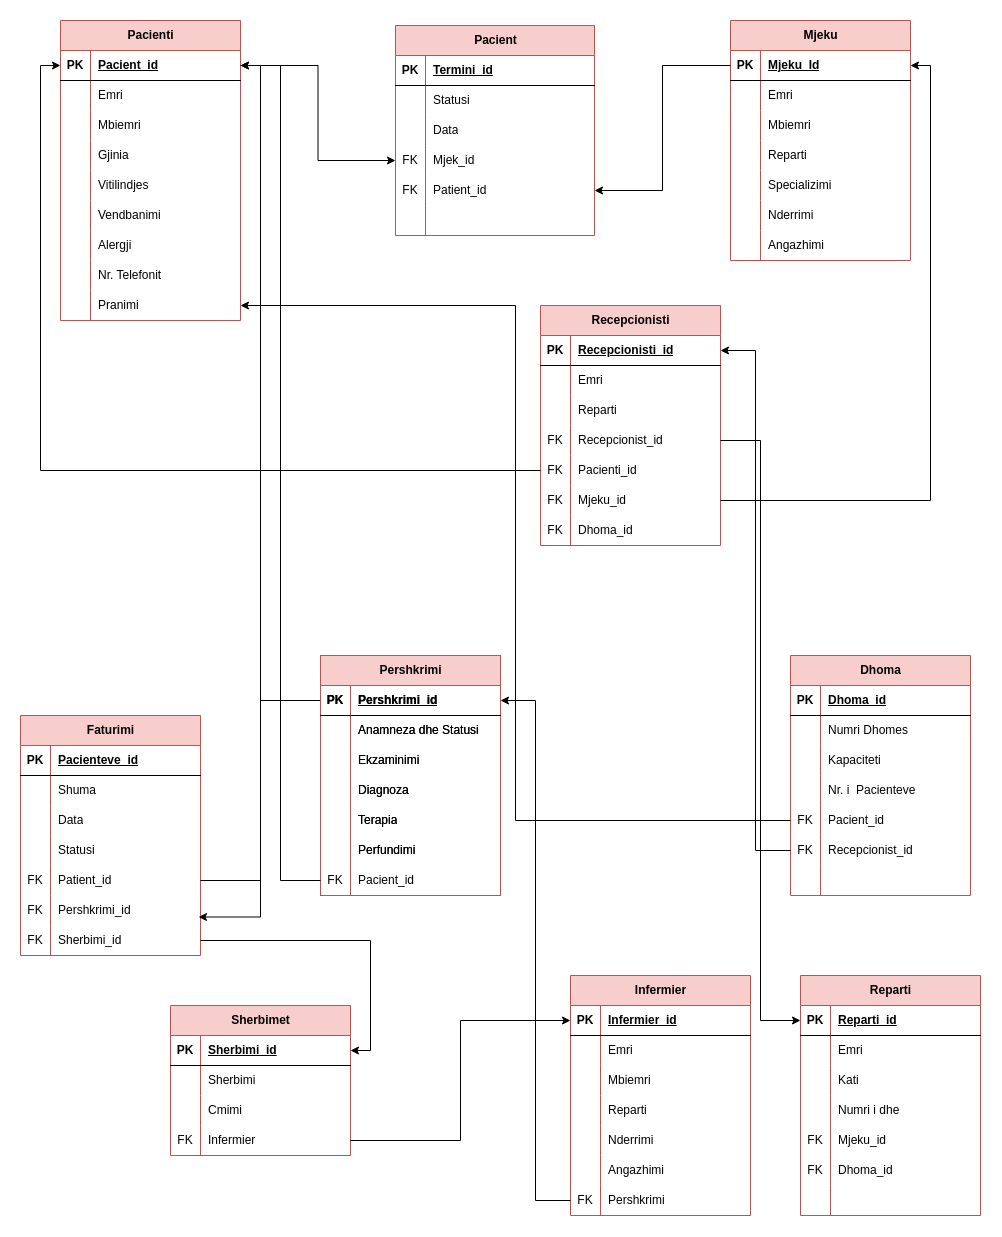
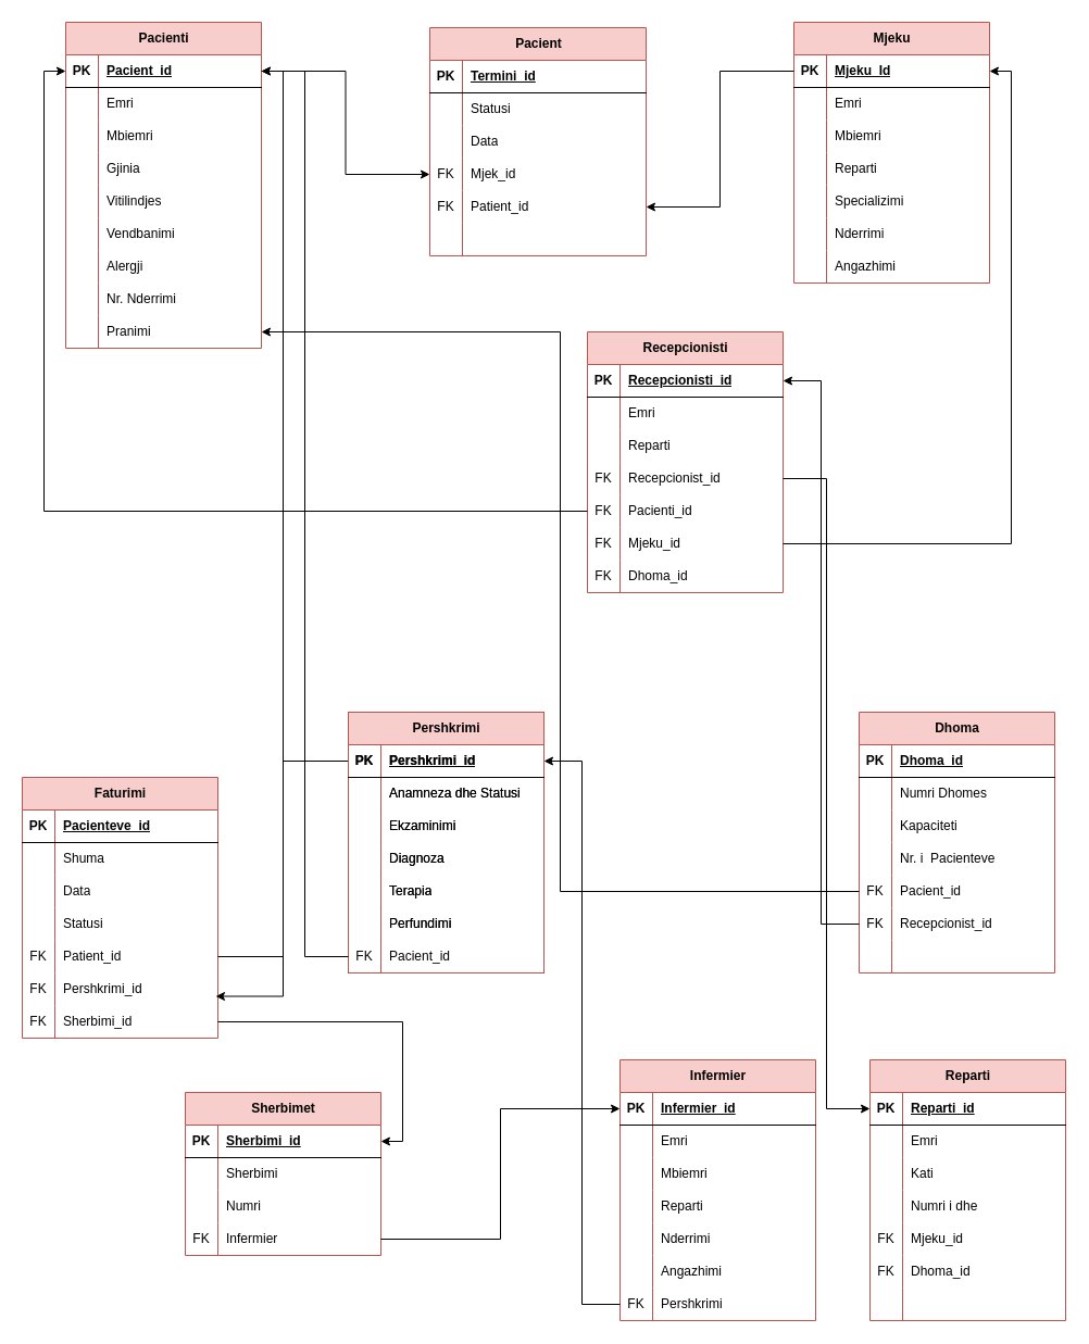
- <mxCell id="26" value="Nr. Telefonit" style="shape=partialRectangle;connectable=0;fillColor=none;top=0;left=0;bottom=0;right=0;align=left;spacingLeft=6;overflow=hidden;whiteSpace=wrap;html=1;" parent="24" vertex="1"><mxGeometry x="30" width="150" height="30" as="geometry"><mxRectangle width="150" height="30" as="alternateBounds" /></mxGeometry></mxCell>
+ <mxCell id="26" value="Nr. Nderrimi" style="shape=partialRectangle;connectable=0;fillColor=none;top=0;left=0;bottom=0;right=0;align=left;spacingLeft=6;overflow=hidden;whiteSpace=wrap;html=1;" parent="24" vertex="1"><mxGeometry x="30" width="150" height="30" as="geometry"><mxRectangle width="150" height="30" as="alternateBounds" /></mxGeometry></mxCell>
- <mxCell id="199" value="Cmimi" style="shape=partialRectangle;connectable=0;fillColor=none;top=0;left=0;bottom=0;right=0;align=left;spacingLeft=6;overflow=hidden;whiteSpace=wrap;html=1;" vertex="1" parent="197"><mxGeometry x="30" width="150" height="30" as="geometry"><mxRectangle width="150" height="30" as="alternateBounds" /></mxGeometry></mxCell>
+ <mxCell id="199" value="Numri" style="shape=partialRectangle;connectable=0;fillColor=none;top=0;left=0;bottom=0;right=0;align=left;spacingLeft=6;overflow=hidden;whiteSpace=wrap;html=1;" vertex="1" parent="197"><mxGeometry x="30" width="150" height="30" as="geometry"><mxRectangle width="150" height="30" as="alternateBounds" /></mxGeometry></mxCell>
